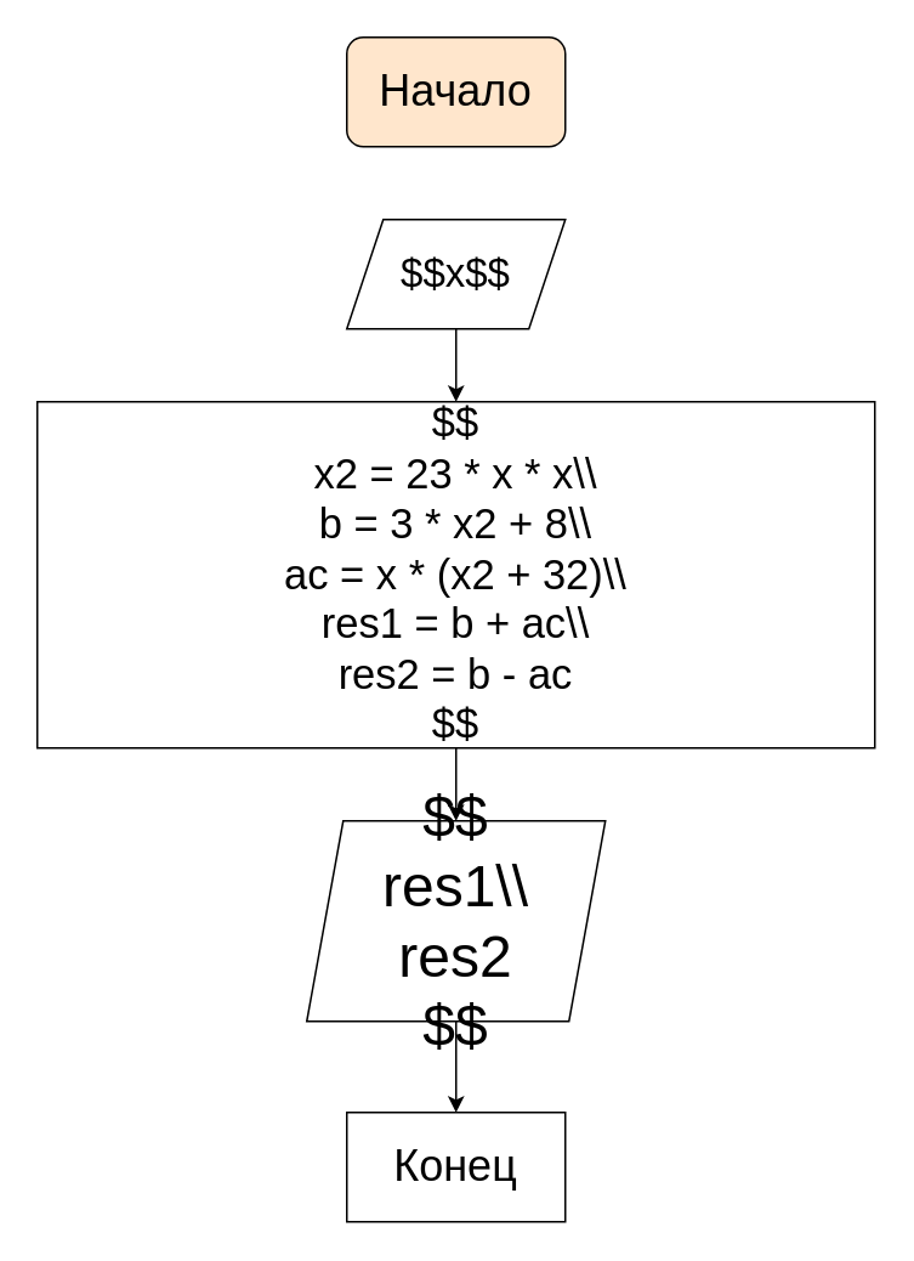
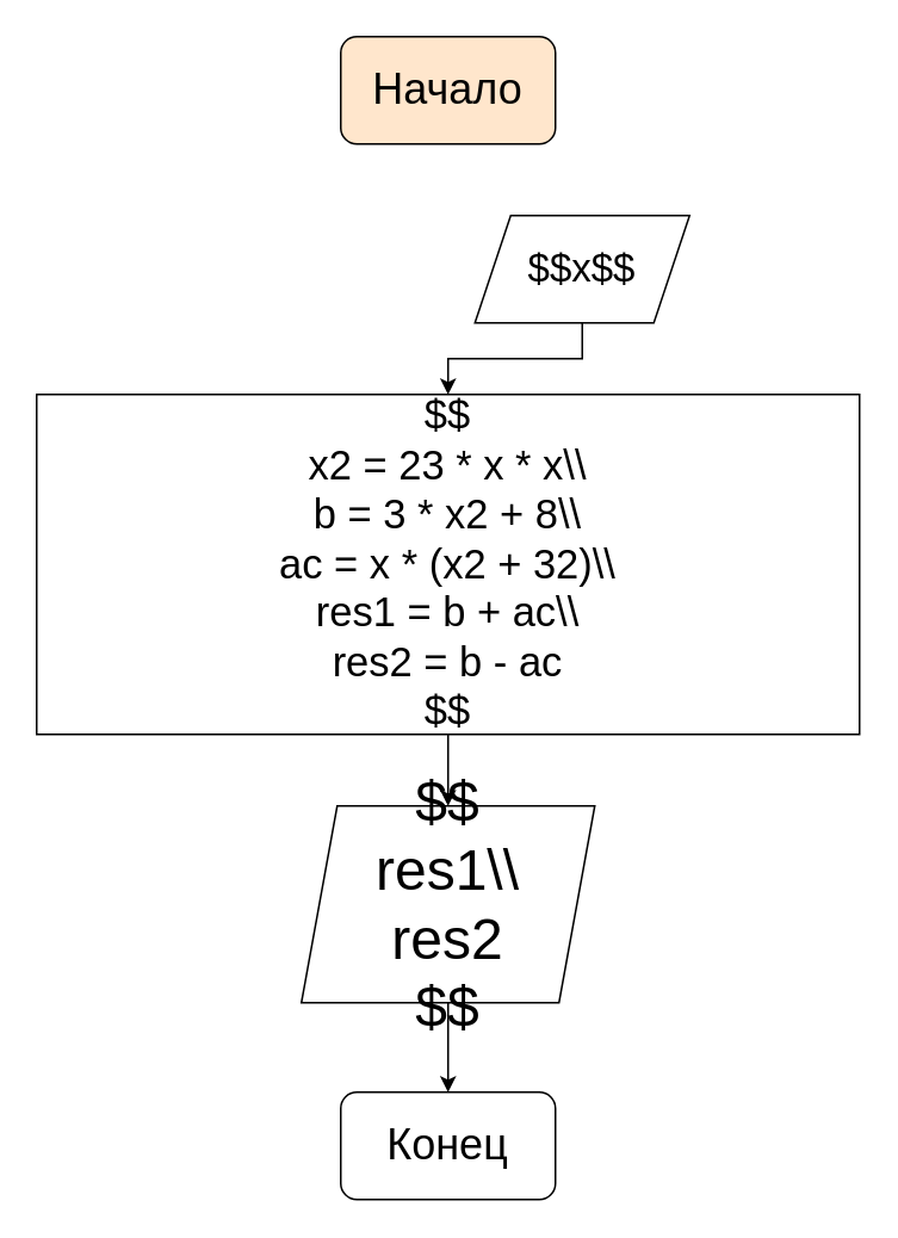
- <mxCell id="4" value="&lt;span style=&quot;font-size: 22px&quot;&gt;$$x$$&lt;/span&gt;" style="shape=parallelogram;perimeter=parallelogramPerimeter;whiteSpace=wrap;html=1;fixedSize=1;" parent="1" vertex="1"><mxGeometry x="190" y="120" width="120" height="60" as="geometry" /></mxCell>
+ <mxCell id="4" value="&lt;span style=&quot;font-size: 22px&quot;&gt;$$x$$&lt;/span&gt;" style="shape=parallelogram;perimeter=parallelogramPerimeter;whiteSpace=wrap;html=1;fixedSize=1;" parent="1" vertex="1"><mxGeometry x="265" y="120" width="120" height="60" as="geometry" /></mxCell>
- <mxCell id="9" value="&lt;font style=&quot;font-size: 24px&quot;&gt;Конец&lt;br&gt;&lt;/font&gt;" style="whiteSpace=wrap;html=1;rounded=0;" parent="1" vertex="1"><mxGeometry x="190" y="610" width="120" height="60" as="geometry" /></mxCell>
+ <mxCell id="9" value="&lt;font style=&quot;font-size: 24px&quot;&gt;Конец&lt;br&gt;&lt;/font&gt;" style="rounded=1;whiteSpace=wrap;html=1;" parent="1" vertex="1"><mxGeometry x="190" y="610" width="120" height="60" as="geometry" /></mxCell>
